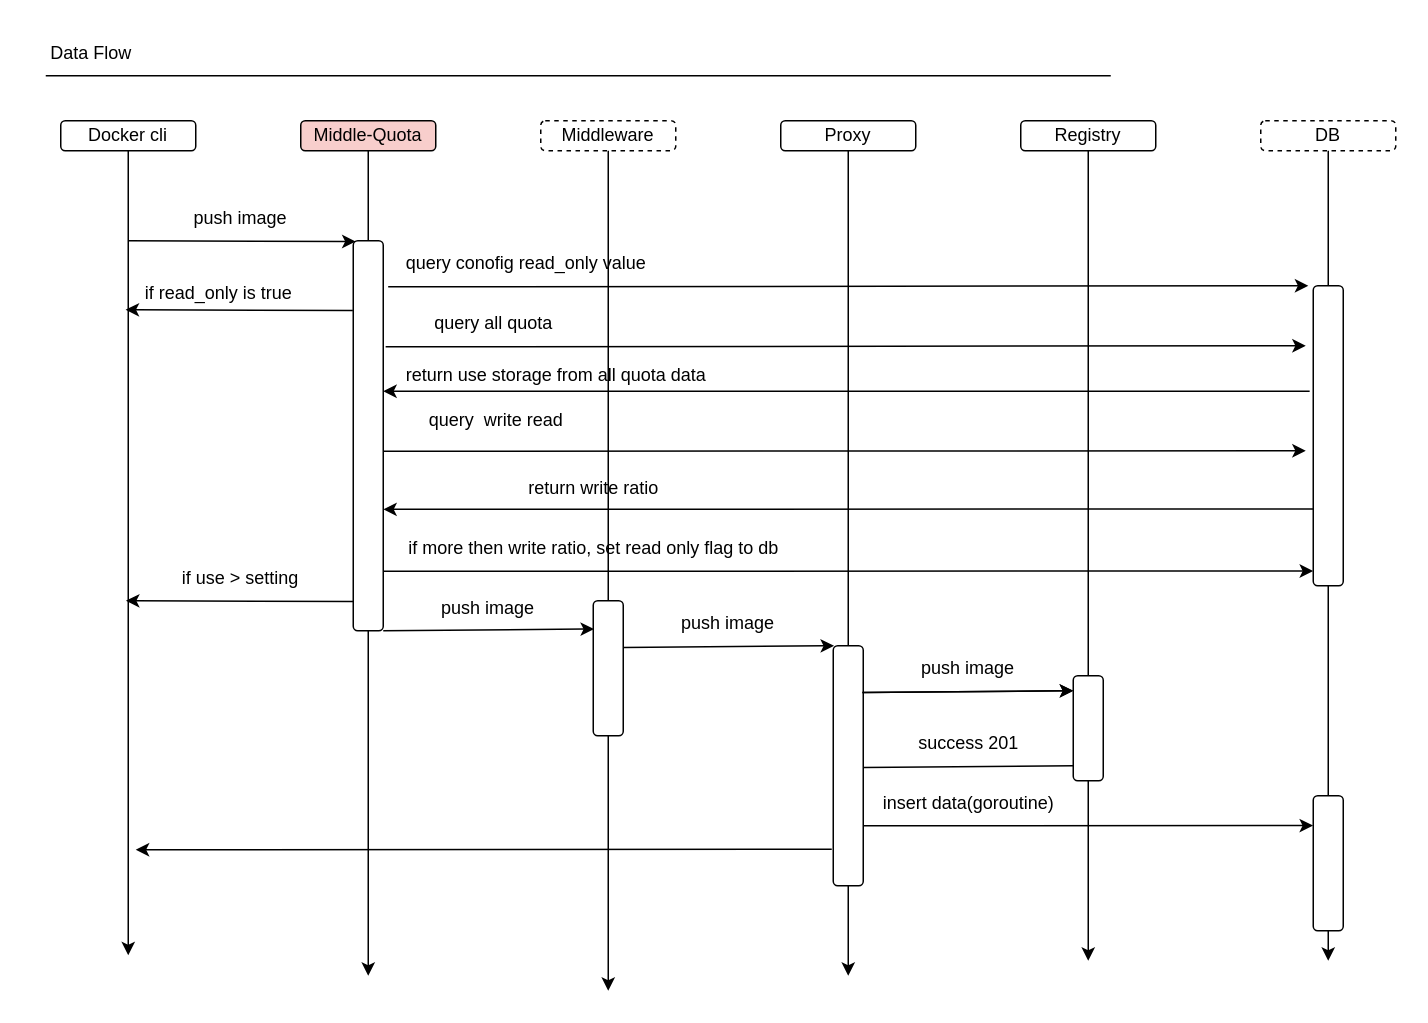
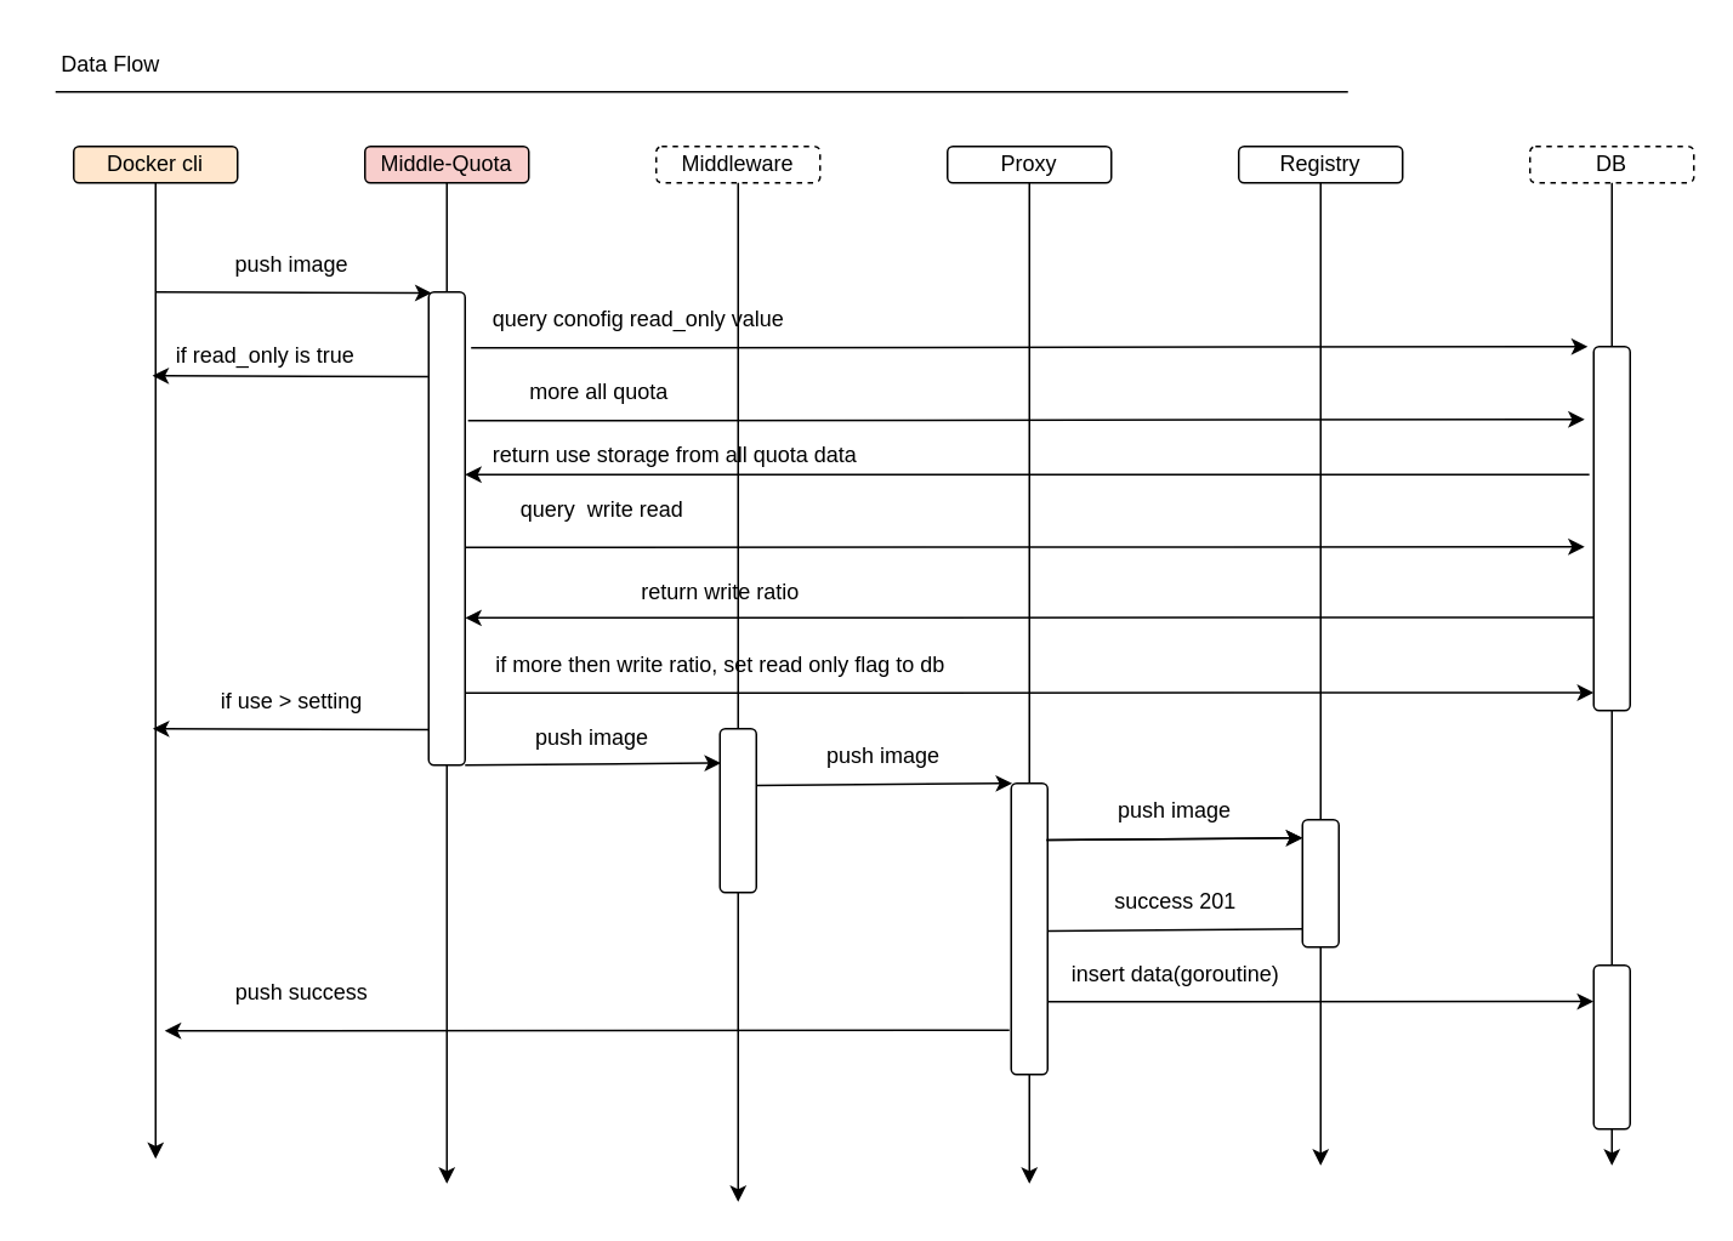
- <mxCell id="5" value="Docker cli" style="rounded=1;whiteSpace=wrap;html=1;" vertex="1" parent="1"><mxGeometry x="40" y="80" width="90" height="20" as="geometry" /></mxCell>
+ <mxCell id="5" value="Docker cli" style="rounded=1;whiteSpace=wrap;html=1;fillColor=#ffe6cc;" vertex="1" parent="1"><mxGeometry x="40" y="80" width="90" height="20" as="geometry" /></mxCell>
- <mxCell id="21" value="query all quota&amp;nbsp;" style="text;html=1;align=center;verticalAlign=middle;resizable=0;points=[];autosize=1;strokeColor=none;fillColor=none;" vertex="1" parent="1"><mxGeometry x="275" y="200" width="110" height="30" as="geometry" /></mxCell>
+ <mxCell id="21" value="more all quota&amp;nbsp;" style="text;html=1;align=center;verticalAlign=middle;resizable=0;points=[];autosize=1;strokeColor=none;fillColor=none;" vertex="1" parent="1"><mxGeometry x="275" y="200" width="110" height="30" as="geometry" /></mxCell>
+ <mxCell id="52" value="push success" style="text;html=1;align=center;verticalAlign=middle;resizable=0;points=[];autosize=1;strokeColor=none;fillColor=none;" vertex="1" parent="1"><mxGeometry x="115" y="530" width="100" height="30" as="geometry" /></mxCell>
